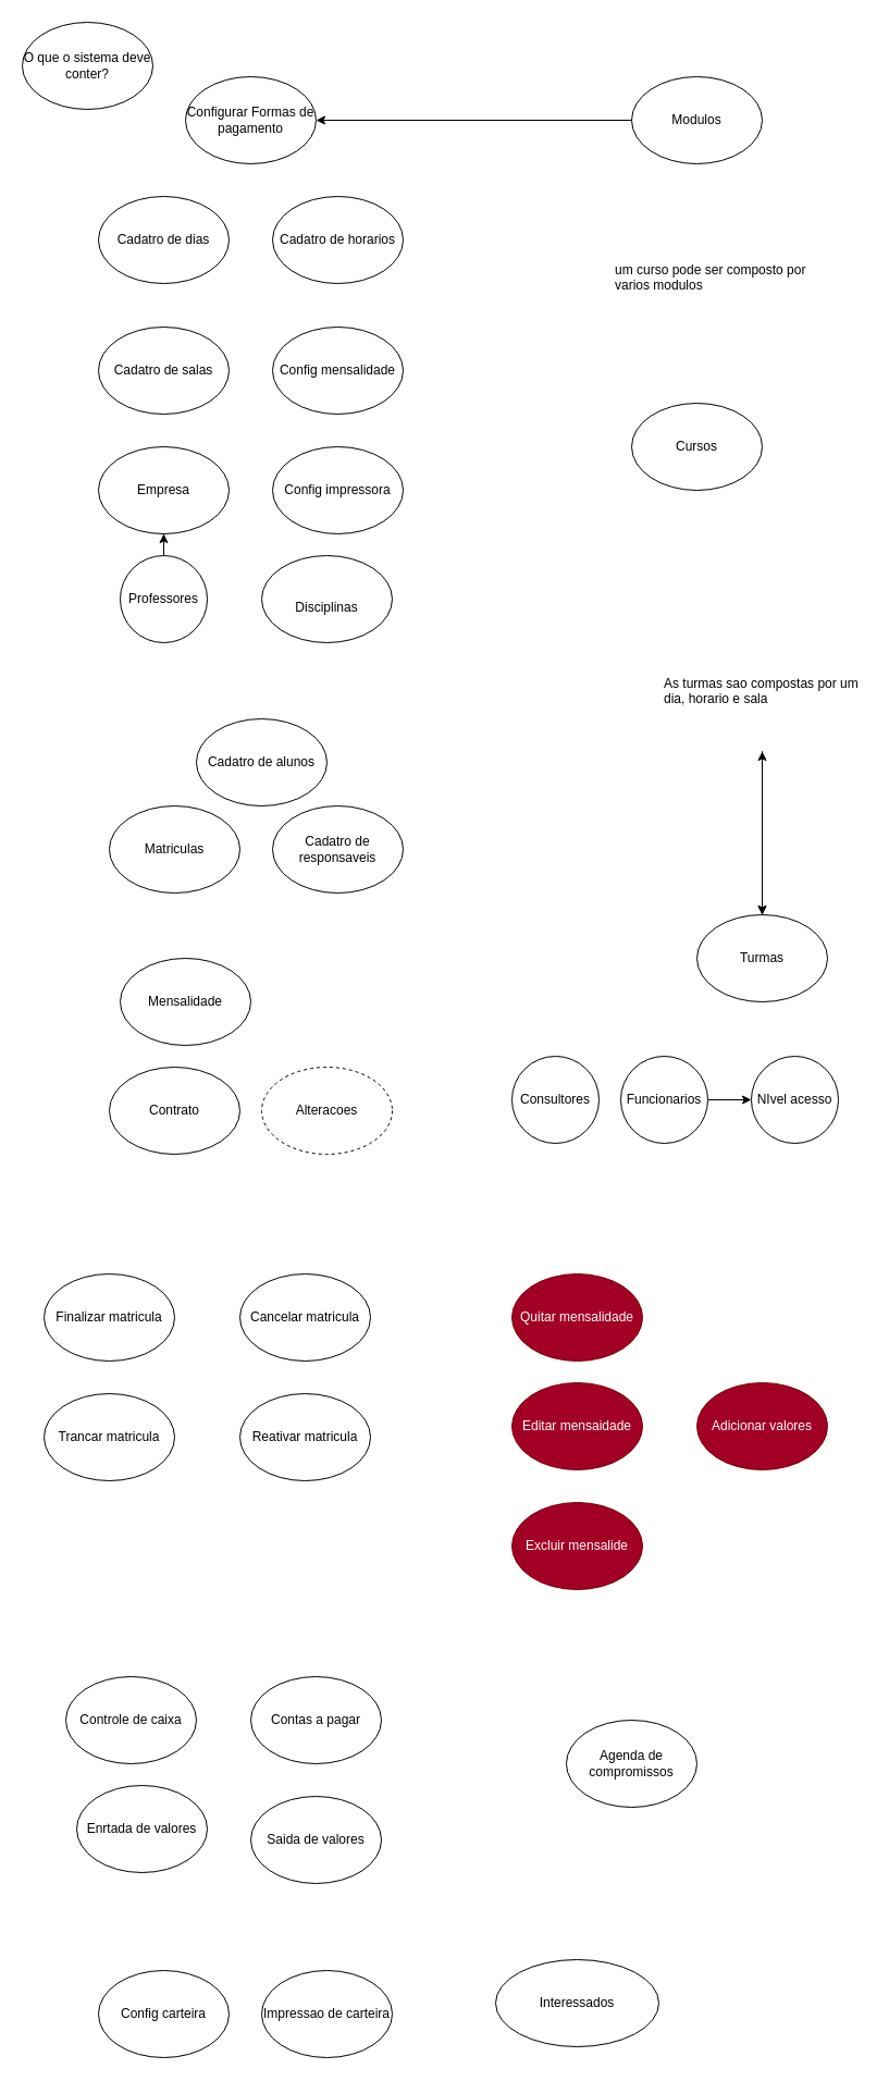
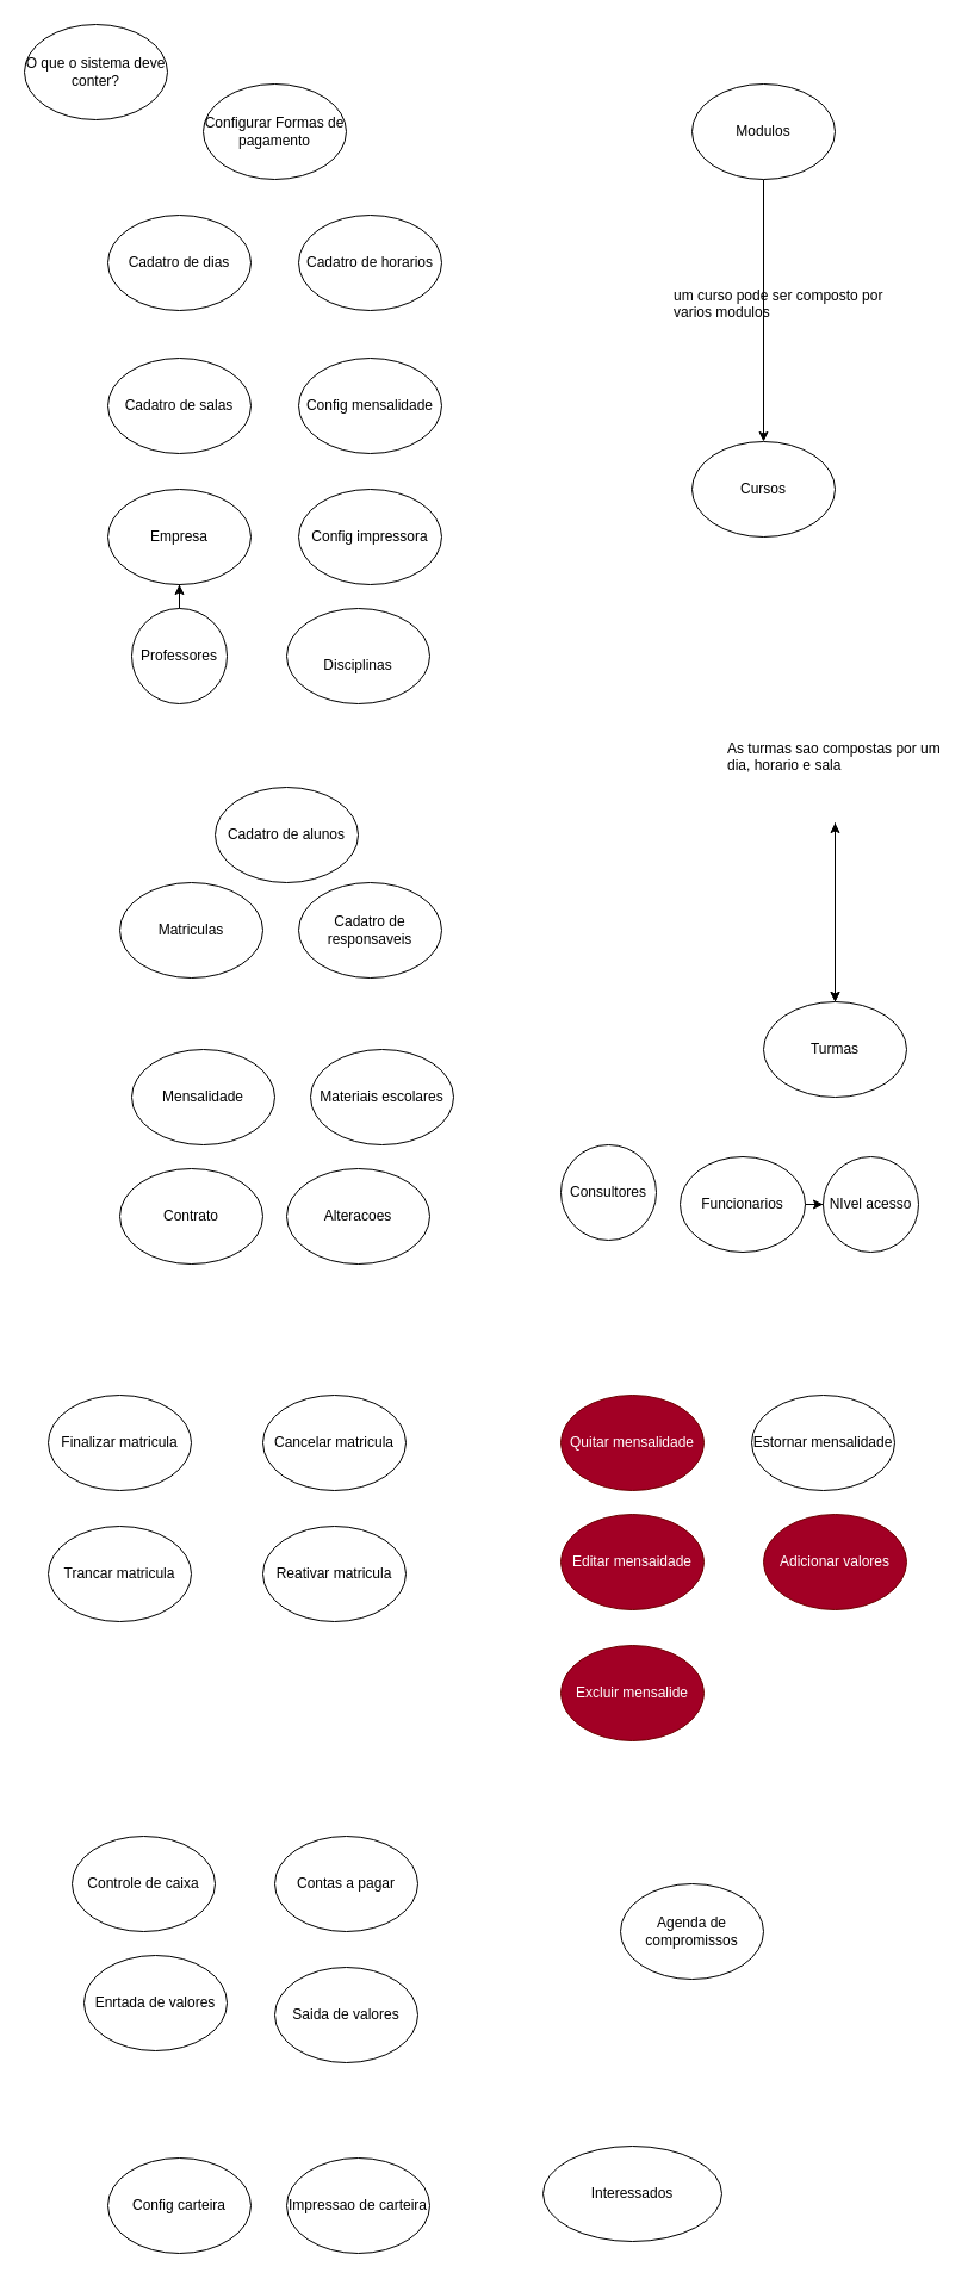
- <mxCell id="8" style="edgeStyle=orthogonalEdgeStyle;rounded=0;orthogonalLoop=1;jettySize=auto;html=1;" parent="1" source="9" target="7" edge="1"><mxGeometry relative="1" as="geometry" /></mxCell>
+ <mxCell id="8" style="edgeStyle=orthogonalEdgeStyle;rounded=0;orthogonalLoop=1;jettySize=auto;html=1;" parent="1" source="9" target="10" edge="1"><mxGeometry relative="1" as="geometry" /></mxCell>
+ <mxCell id="23" value="Materiais escolares" style="ellipse;whiteSpace=wrap;html=1;" parent="1" vertex="1"><mxGeometry x="260" y="880" width="120" height="80" as="geometry" /></mxCell>
- <mxCell id="45" value="Consultores" style="ellipse;whiteSpace=wrap;html=1;" parent="1" vertex="1"><mxGeometry x="470" y="970" width="80" height="80" as="geometry" /></mxCell>
+ <mxCell id="45" value="Consultores" style="ellipse;whiteSpace=wrap;html=1;" parent="1" vertex="1"><mxGeometry x="470" y="960" width="80" height="80" as="geometry" /></mxCell>
- <mxCell id="47" value="Funcionarios" style="ellipse;whiteSpace=wrap;html=1;" parent="1" vertex="1"><mxGeometry x="570" y="970" width="80" height="80" as="geometry" /></mxCell>
+ <mxCell id="47" value="Funcionarios" style="ellipse;whiteSpace=wrap;html=1;" parent="1" vertex="1"><mxGeometry x="570" y="970" width="105" height="80" as="geometry" /></mxCell>
- <mxCell id="20" value="Alteracoes" style="ellipse;whiteSpace=wrap;html=1;dashed=1;" parent="1" vertex="1"><mxGeometry x="240" y="980" width="120" height="80" as="geometry" /></mxCell>
+ <mxCell id="20" value="Alteracoes" style="ellipse;whiteSpace=wrap;html=1;" parent="1" vertex="1"><mxGeometry x="240" y="980" width="120" height="80" as="geometry" /></mxCell>
+ <mxCell id="29" value="Estornar mensalidade" style="ellipse;whiteSpace=wrap;html=1;" parent="1" vertex="1"><mxGeometry x="630" y="1170" width="120" height="80" as="geometry" /></mxCell>
